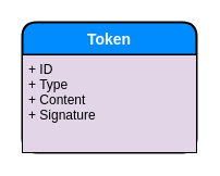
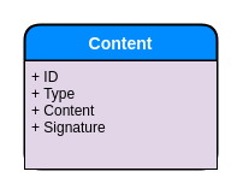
- <mxCell id="2" value="Token" style="swimlane;childLayout=stackLayout;horizontal=1;startSize=30;horizontalStack=0;fillColor=#008cff;fontColor=#FFFFFF;rounded=1;fontSize=14;fontStyle=1;strokeWidth=2;resizeParent=0;resizeLast=1;shadow=0;dashed=0;align=center;" vertex="1" parent="1"><mxGeometry x="20" y="20" width="160" height="120" as="geometry" /></mxCell>
+ <mxCell id="2" value="Content" style="swimlane;childLayout=stackLayout;horizontal=1;startSize=30;horizontalStack=0;fillColor=#008cff;fontColor=#FFFFFF;rounded=1;fontSize=14;fontStyle=1;strokeWidth=2;resizeParent=0;resizeLast=1;shadow=0;dashed=0;align=center;" vertex="1" parent="1"><mxGeometry x="20" y="20" width="160" height="120" as="geometry" /></mxCell>
